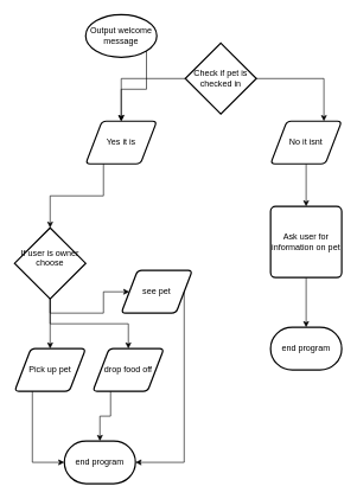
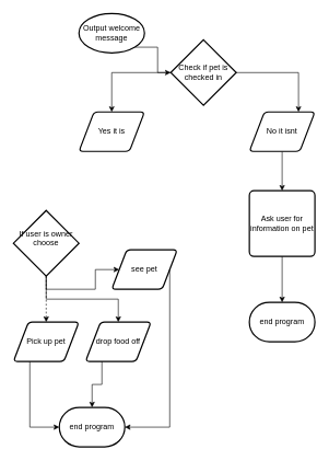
- <mxCell id="2" style="edgeStyle=orthogonalEdgeStyle;rounded=0;orthogonalLoop=1;jettySize=auto;html=1;exitX=0.855;exitY=0.855;exitDx=0;exitDy=0;exitPerimeter=0;" edge="1" parent="1" source="3" target="7"><mxGeometry relative="1" as="geometry" /></mxCell>
+ <mxCell id="2" style="edgeStyle=orthogonalEdgeStyle;rounded=0;orthogonalLoop=1;jettySize=auto;html=1;exitX=0.855;exitY=0.855;exitDx=0;exitDy=0;exitPerimeter=0;" edge="1" parent="1" source="3" target="6"><mxGeometry relative="1" as="geometry" /></mxCell>
- <mxCell id="15" style="edgeStyle=orthogonalEdgeStyle;rounded=0;orthogonalLoop=1;jettySize=auto;html=1;exitX=0.25;exitY=1;exitDx=0;exitDy=0;entryX=0.5;entryY=0;entryDx=0;entryDy=0;entryPerimeter=0;" edge="1" parent="1" source="7" target="14"><mxGeometry relative="1" as="geometry" /></mxCell>
- <mxCell id="11" style="edgeStyle=orthogonalEdgeStyle;rounded=0;orthogonalLoop=1;jettySize=auto;html=1;exitX=0.5;exitY=1;exitDx=0;exitDy=0;exitPerimeter=0;entryX=0.5;entryY=0;entryDx=0;entryDy=0;" edge="1" parent="1" source="14" target="16"><mxGeometry relative="1" as="geometry" /></mxCell>
+ <mxCell id="11" style="edgeStyle=orthogonalEdgeStyle;rounded=0;orthogonalLoop=1;jettySize=auto;html=1;exitX=0.5;exitY=1;exitDx=0;exitDy=0;exitPerimeter=0;entryX=0.5;entryY=0;entryDx=0;entryDy=0;dashed=1;" edge="1" parent="1" source="14" target="16"><mxGeometry relative="1" as="geometry" /></mxCell>
